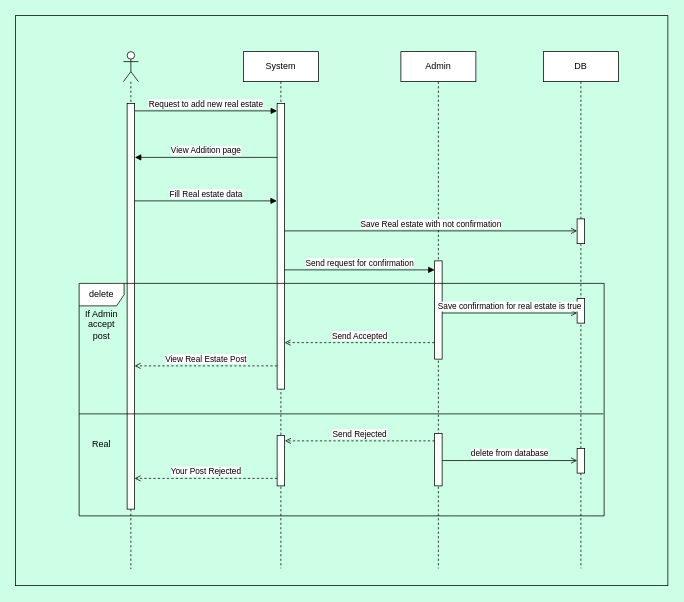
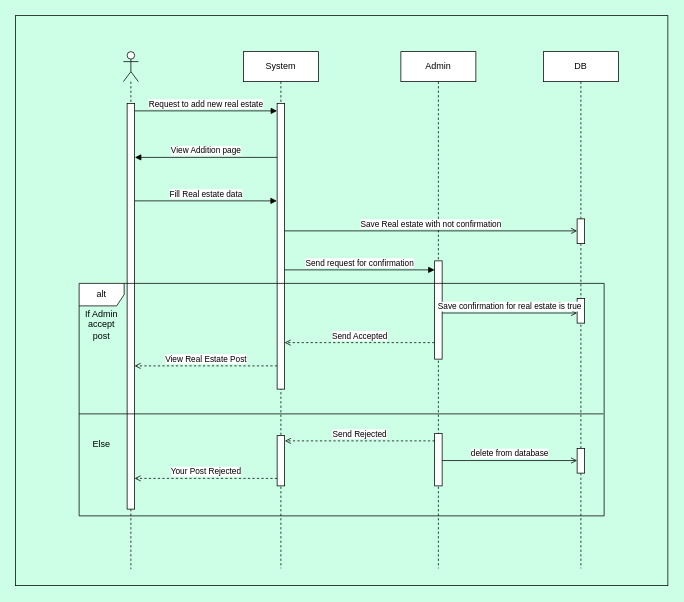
- <mxCell id="17" value="delete" style="shape=umlFrame;whiteSpace=wrap;html=1;pointerEvents=0;" vertex="1" parent="1"><mxGeometry x="105" y="377" width="700" height="310" as="geometry" /></mxCell>
+ <mxCell id="17" value="alt" style="shape=umlFrame;whiteSpace=wrap;html=1;pointerEvents=0;" vertex="1" parent="1"><mxGeometry x="105" y="377" width="700" height="310" as="geometry" /></mxCell>
- <mxCell id="27" value="Real" style="text;html=1;strokeColor=none;fillColor=none;align=center;verticalAlign=middle;whiteSpace=wrap;rounded=0;" vertex="1" parent="1"><mxGeometry x="105" y="577" width="60" height="30" as="geometry" /></mxCell>
+ <mxCell id="27" value="Else" style="text;html=1;strokeColor=none;fillColor=none;align=center;verticalAlign=middle;whiteSpace=wrap;rounded=0;" vertex="1" parent="1"><mxGeometry x="105" y="577" width="60" height="30" as="geometry" /></mxCell>
